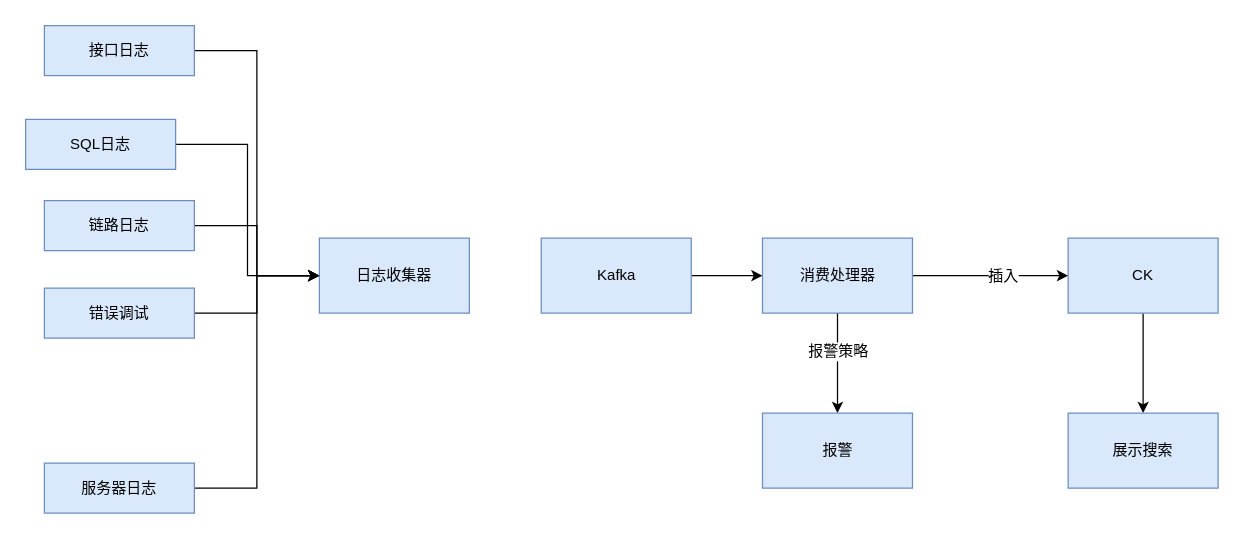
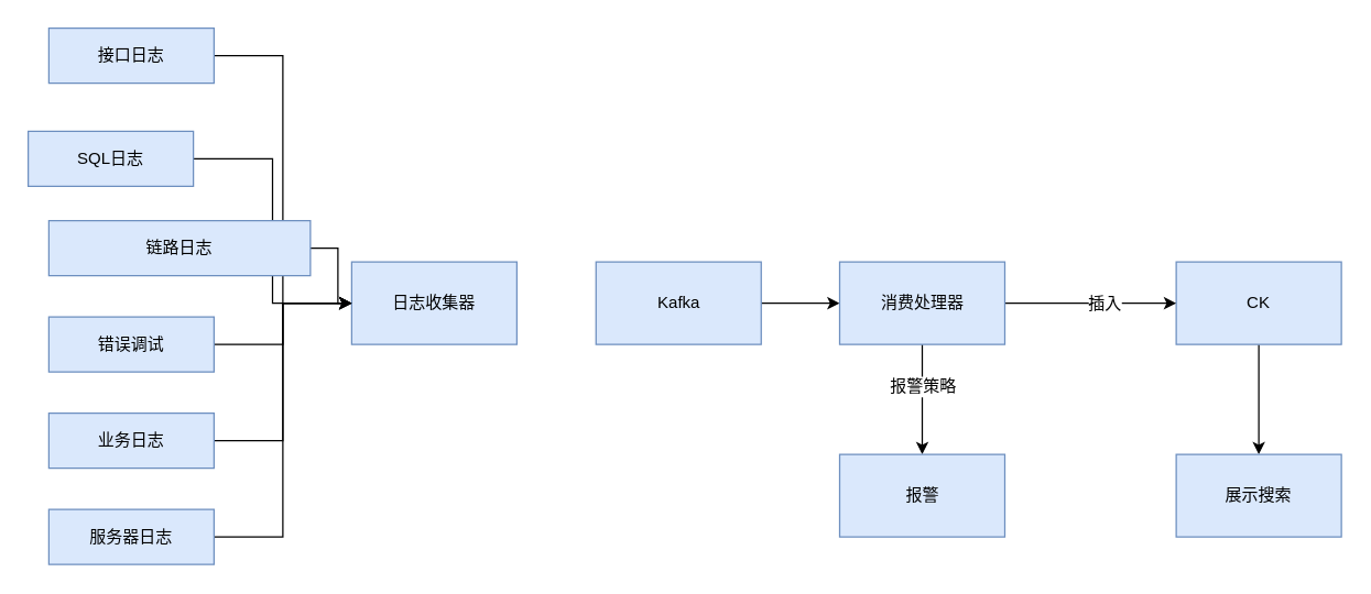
- <mxCell id="13" value="链路日志" style="rounded=0;whiteSpace=wrap;html=1;fillColor=#dae8fc;strokeColor=#6c8ebf;" parent="1" vertex="1"><mxGeometry x="35" y="160" width="120" height="40" as="geometry" /></mxCell>
+ <mxCell id="13" value="链路日志" style="rounded=0;whiteSpace=wrap;html=1;fillColor=#dae8fc;strokeColor=#6c8ebf;" parent="1" vertex="1"><mxGeometry x="35" y="160" width="190" height="40" as="geometry" /></mxCell>
+ <mxCell id="17" value="业务日志" style="rounded=0;whiteSpace=wrap;html=1;fillColor=#dae8fc;strokeColor=#6c8ebf;" parent="1" vertex="1"><mxGeometry x="35" y="300" width="120" height="40" as="geometry" /></mxCell>
+ <mxCell id="16" style="edgeStyle=orthogonalEdgeStyle;rounded=0;orthogonalLoop=1;jettySize=auto;html=1;entryX=0;entryY=0.5;entryDx=0;entryDy=0;" parent="1" source="17" target="2" edge="1"><mxGeometry relative="1" as="geometry" /></mxCell>
